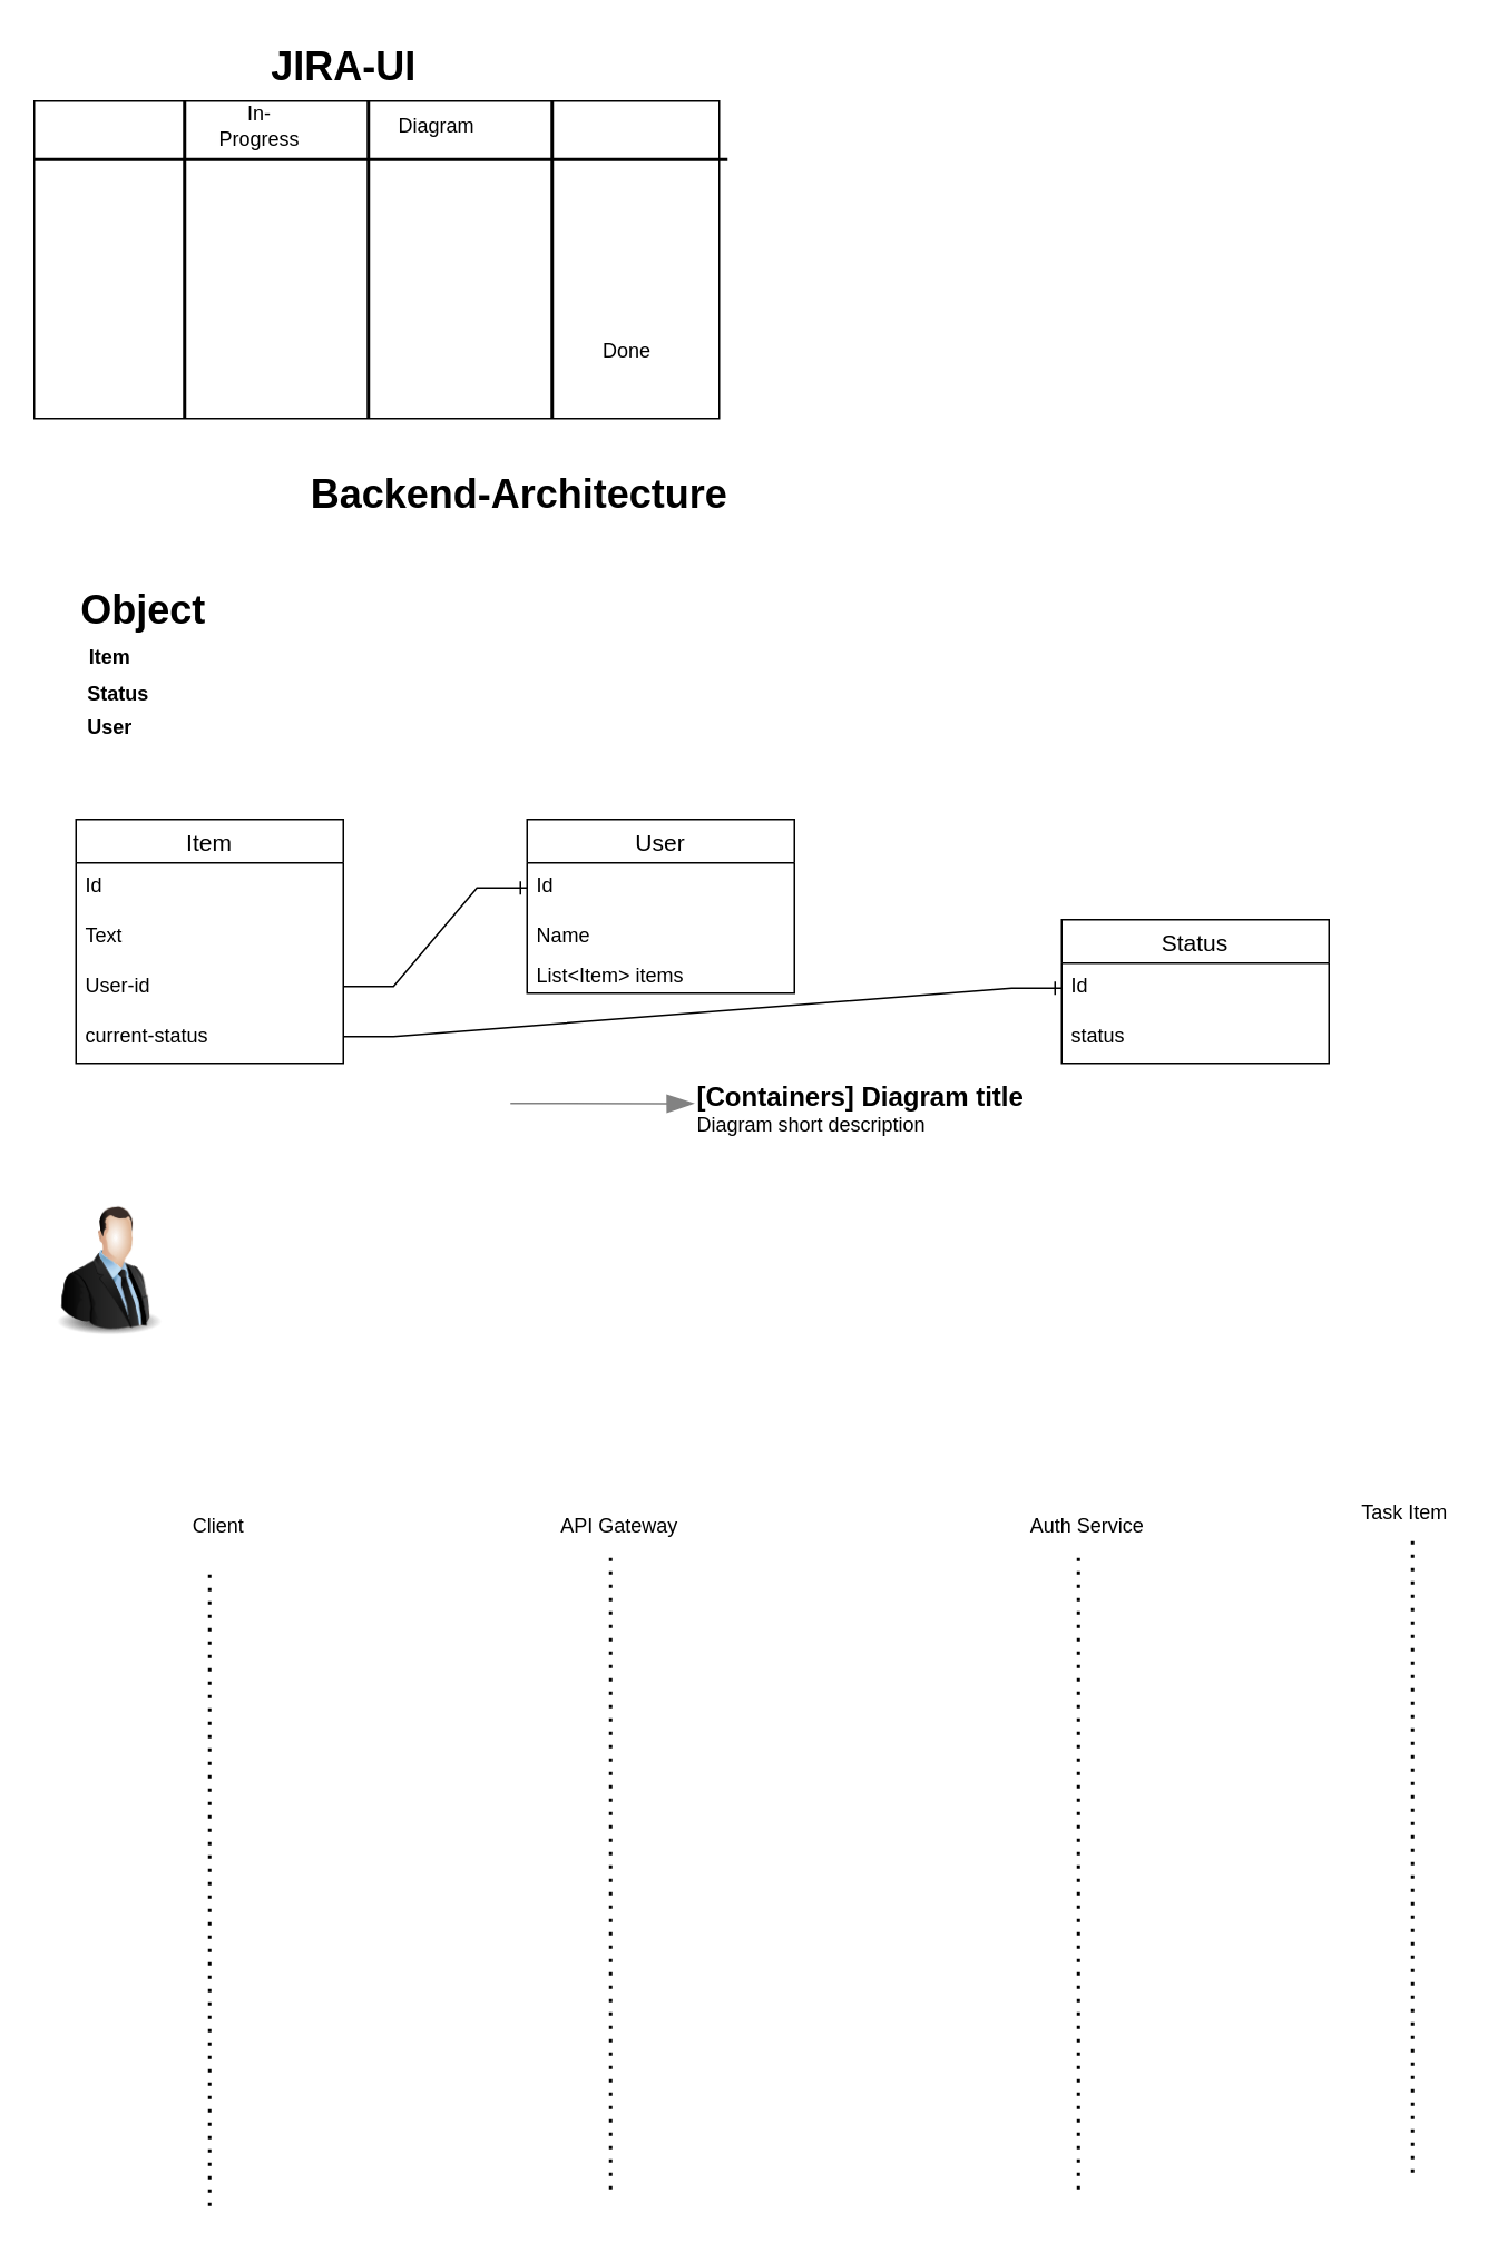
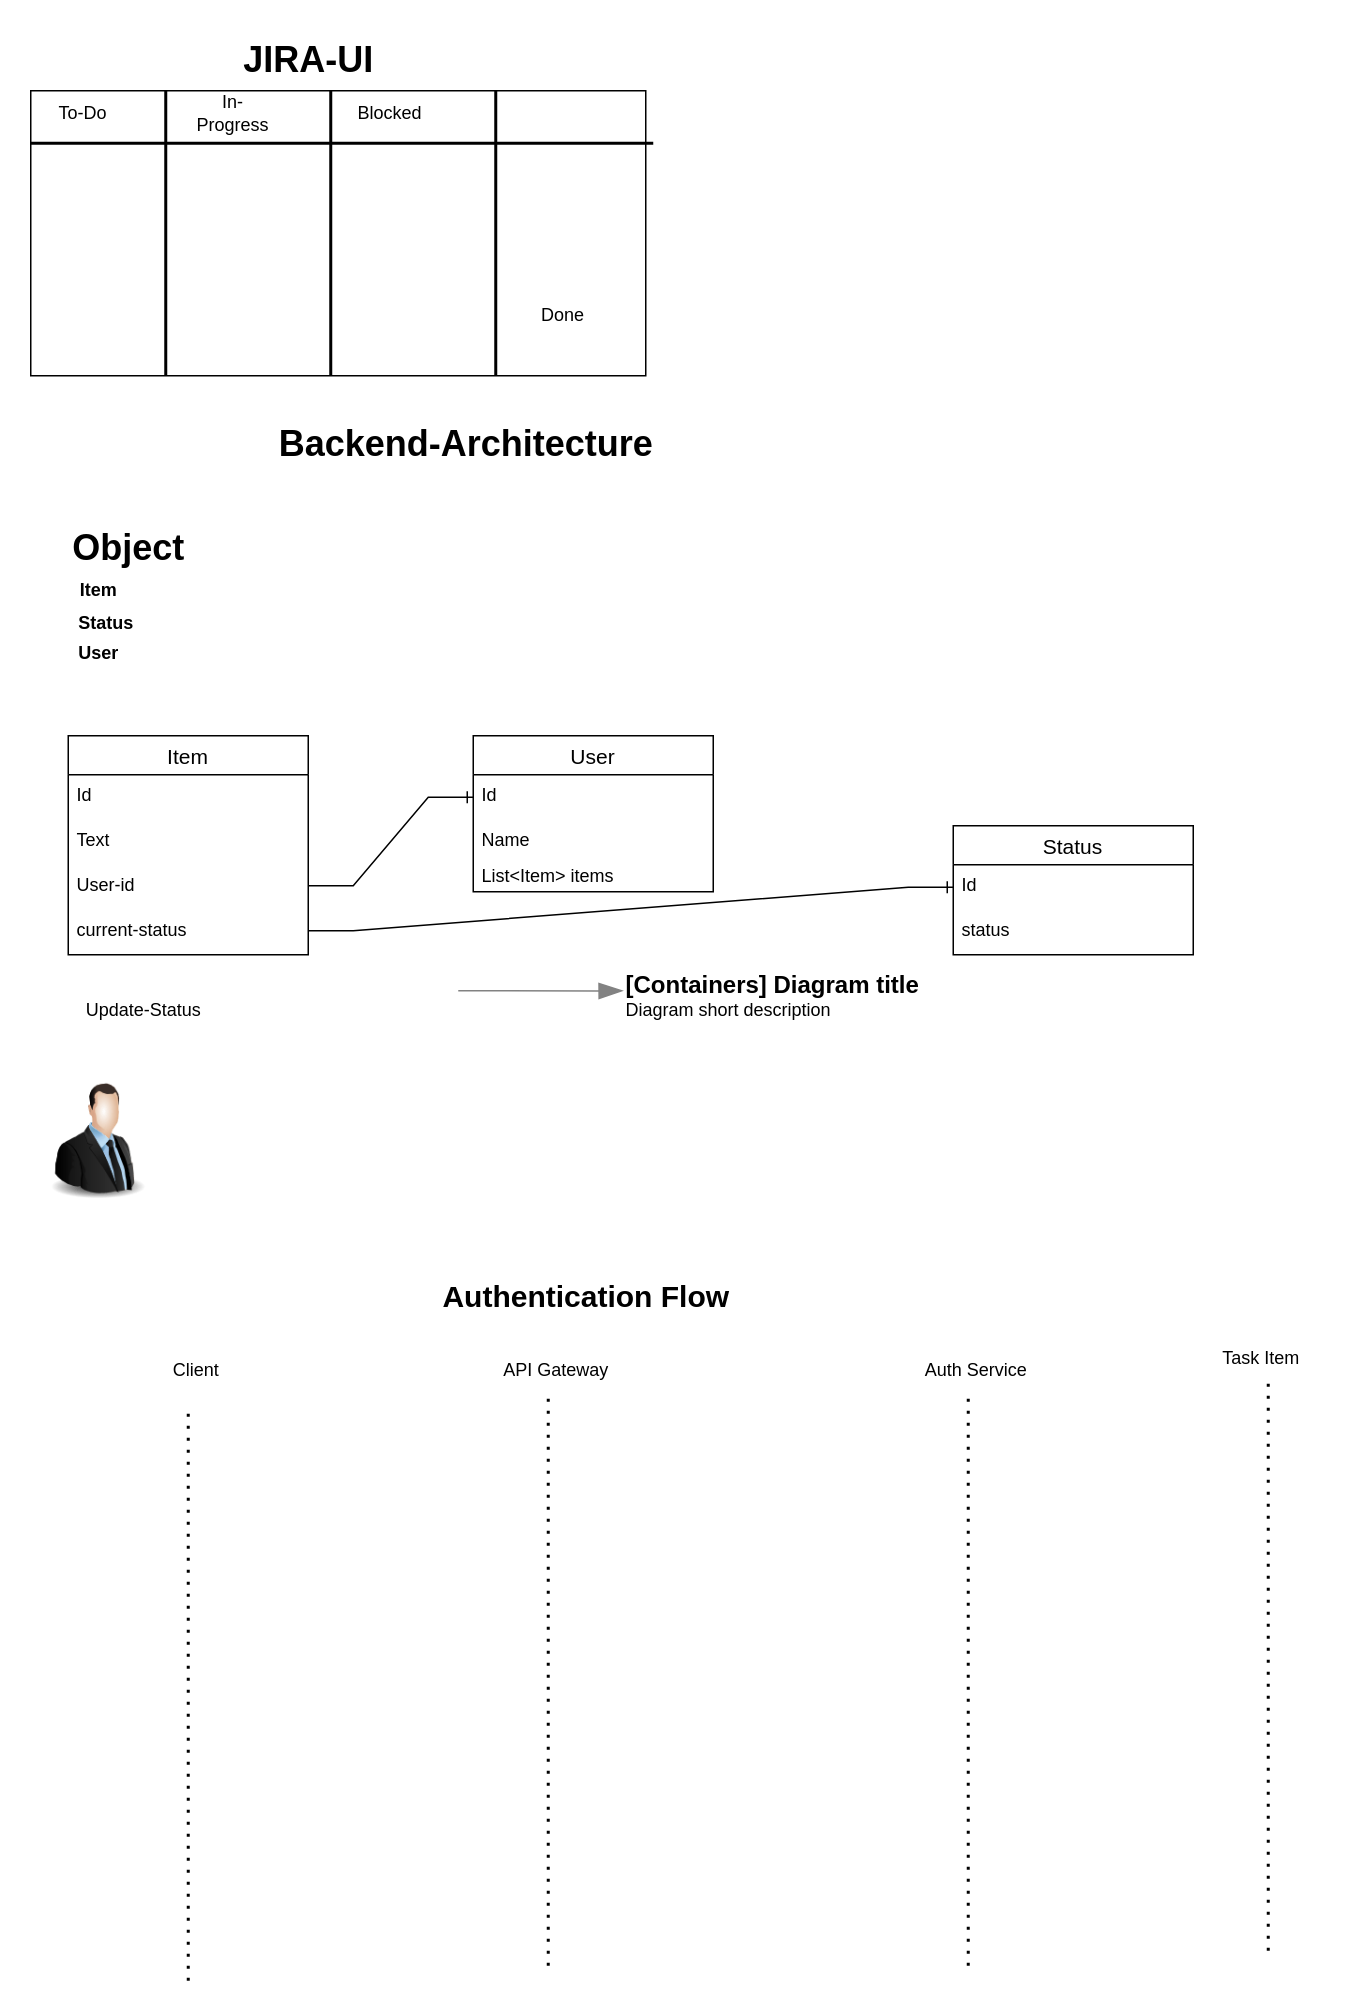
+ <mxCell id="8" value="To-Do" style="text;strokeColor=none;align=center;fillColor=none;html=1;verticalAlign=middle;whiteSpace=wrap;rounded=0;" parent="1" vertex="1"><mxGeometry x="25" y="60" width="60" height="30" as="geometry" /></mxCell>
- <mxCell id="10" value="Diagram&lt;span style=&quot;white-space: pre;&quot;&gt;&#09;&lt;/span&gt;" style="text;strokeColor=none;align=center;fillColor=none;html=1;verticalAlign=middle;whiteSpace=wrap;rounded=0;" parent="1" vertex="1"><mxGeometry x="235" y="60" width="60" height="30" as="geometry" /></mxCell>
+ <mxCell id="10" value="Blocked&lt;span style=&quot;white-space: pre;&quot;&gt;&#09;&lt;/span&gt;" style="text;strokeColor=none;align=center;fillColor=none;html=1;verticalAlign=middle;whiteSpace=wrap;rounded=0;" parent="1" vertex="1"><mxGeometry x="235" y="60" width="60" height="30" as="geometry" /></mxCell>
+ <mxCell id="31" value="Update-Status" style="text;html=1;align=center;verticalAlign=middle;resizable=0;points=[];autosize=1;strokeColor=none;fillColor=none;" parent="1" vertex="1"><mxGeometry x="45" y="658" width="100" height="30" as="geometry" /></mxCell>
+ <mxCell id="35" value="&lt;b&gt;&lt;font style=&quot;font-size: 20px;&quot;&gt;Authentication Flow&lt;/font&gt;&lt;/b&gt;" style="text;html=1;align=center;verticalAlign=middle;resizable=0;points=[];autosize=1;strokeColor=none;fillColor=none;" vertex="1" parent="1"><mxGeometry x="285" y="843" width="210" height="40" as="geometry" /></mxCell>
